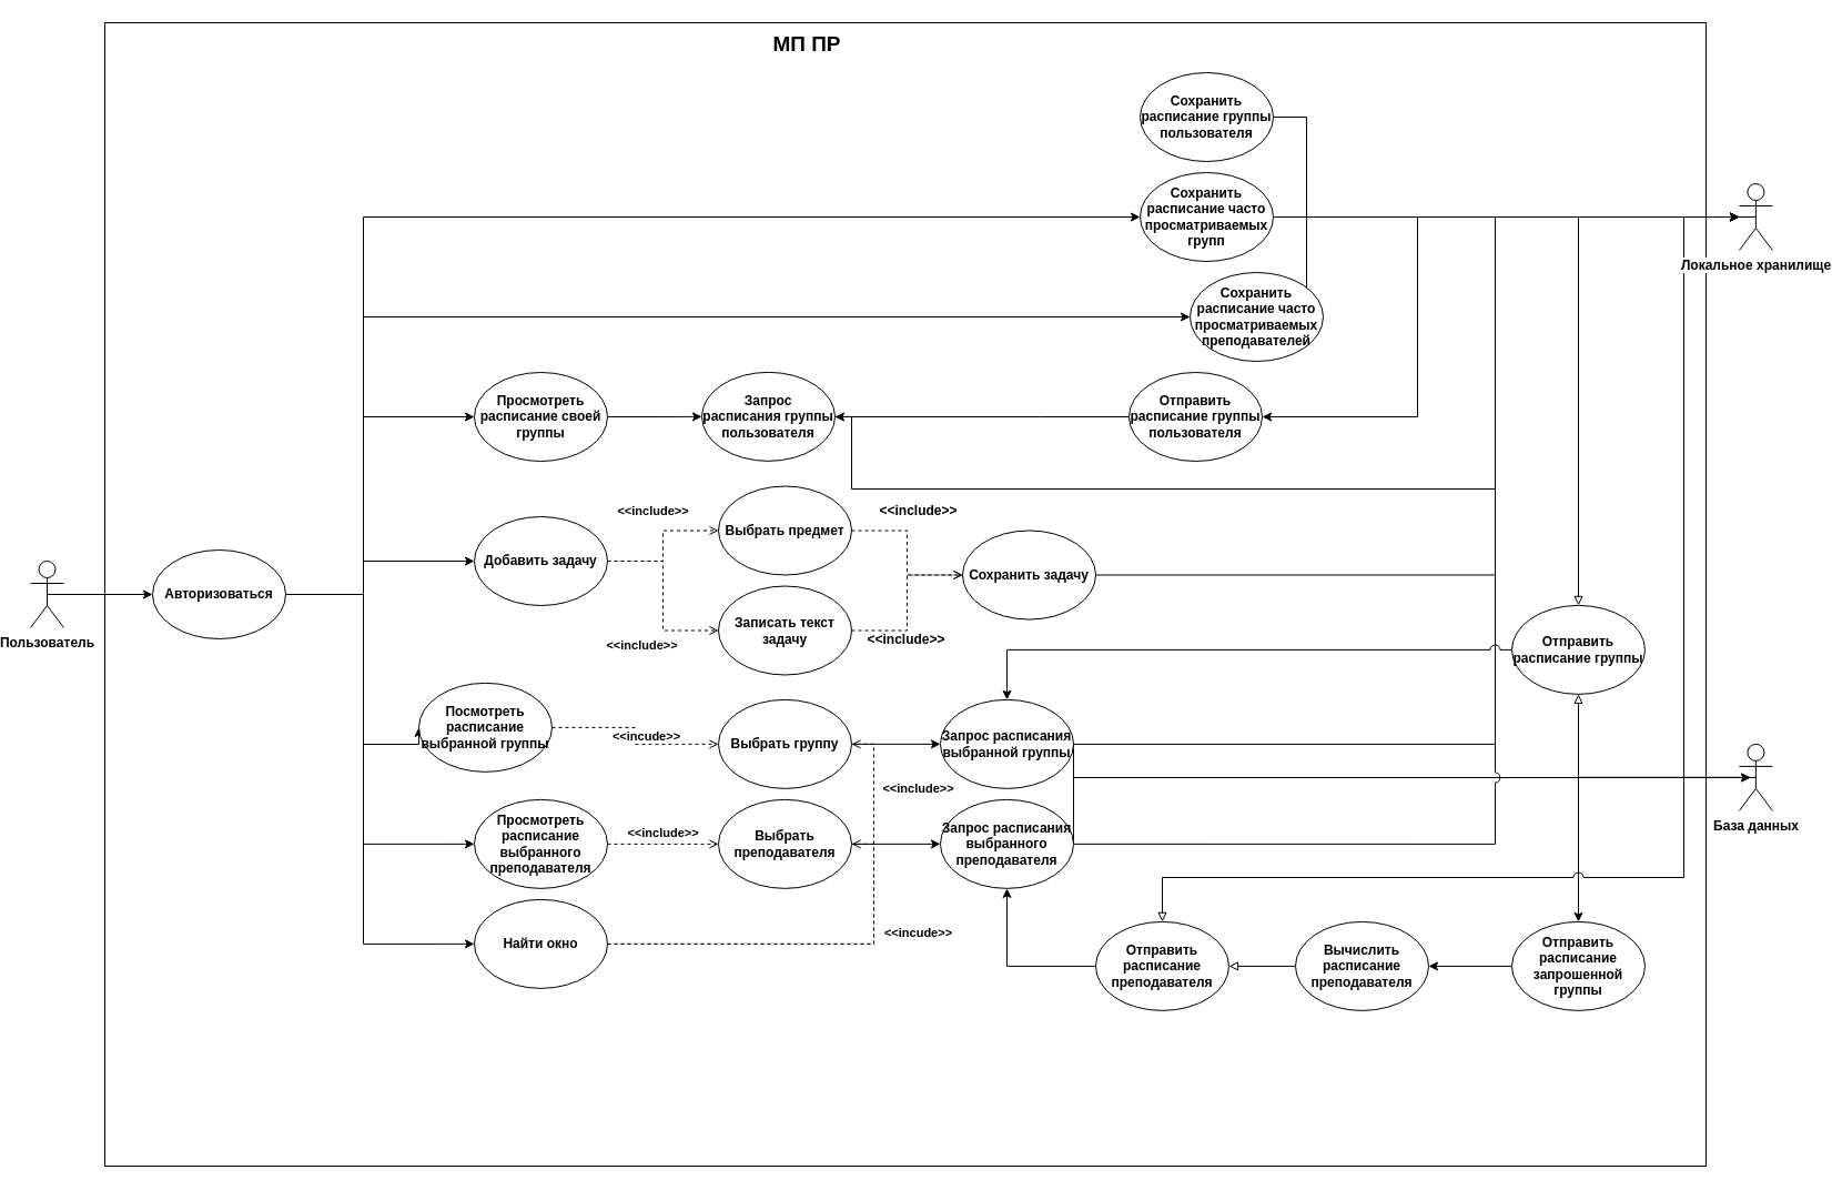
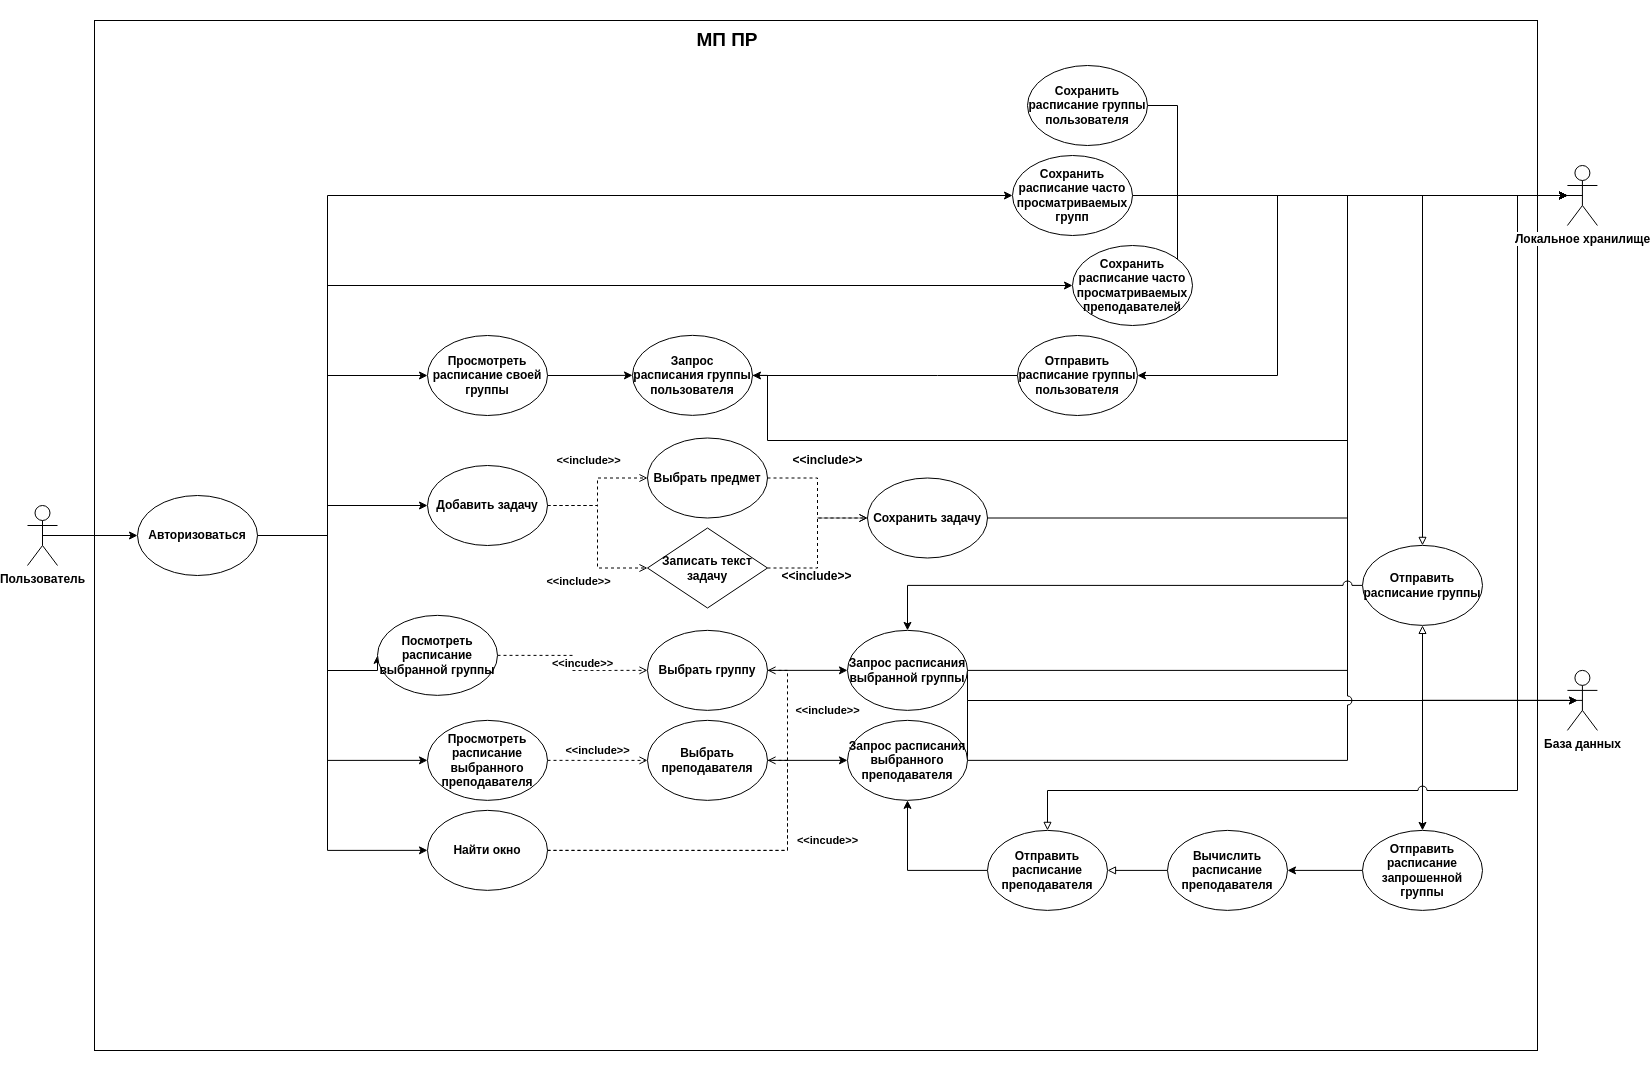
- <mxCell id="50" value="Сохранить расписание часто просматриваемых групп" style="ellipse;whiteSpace=wrap;html=1;fillColor=#ffffff;fontStyle=1" parent="1" vertex="1"><mxGeometry x="1020" y="155" width="120" height="80" as="geometry" /></mxCell>
+ <mxCell id="50" value="Сохранить расписание часто просматриваемых групп" style="ellipse;whiteSpace=wrap;html=1;fillColor=#ffffff;fontStyle=1" parent="1" vertex="1"><mxGeometry x="1005" y="155" width="120" height="80" as="geometry" /></mxCell>
- <mxCell id="35" value="Записать текст задачу" style="ellipse;whiteSpace=wrap;html=1;fillColor=#ffffff;fontStyle=1" parent="1" vertex="1"><mxGeometry x="640" y="527.5" width="120" height="80" as="geometry" /></mxCell>
+ <mxCell id="35" value="Записать текст задачу" style="rhombus;whiteSpace=wrap;html=1;fillColor=#ffffff;fontStyle=1;" parent="1" vertex="1"><mxGeometry x="640" y="527.5" width="120" height="80" as="geometry" /></mxCell>
